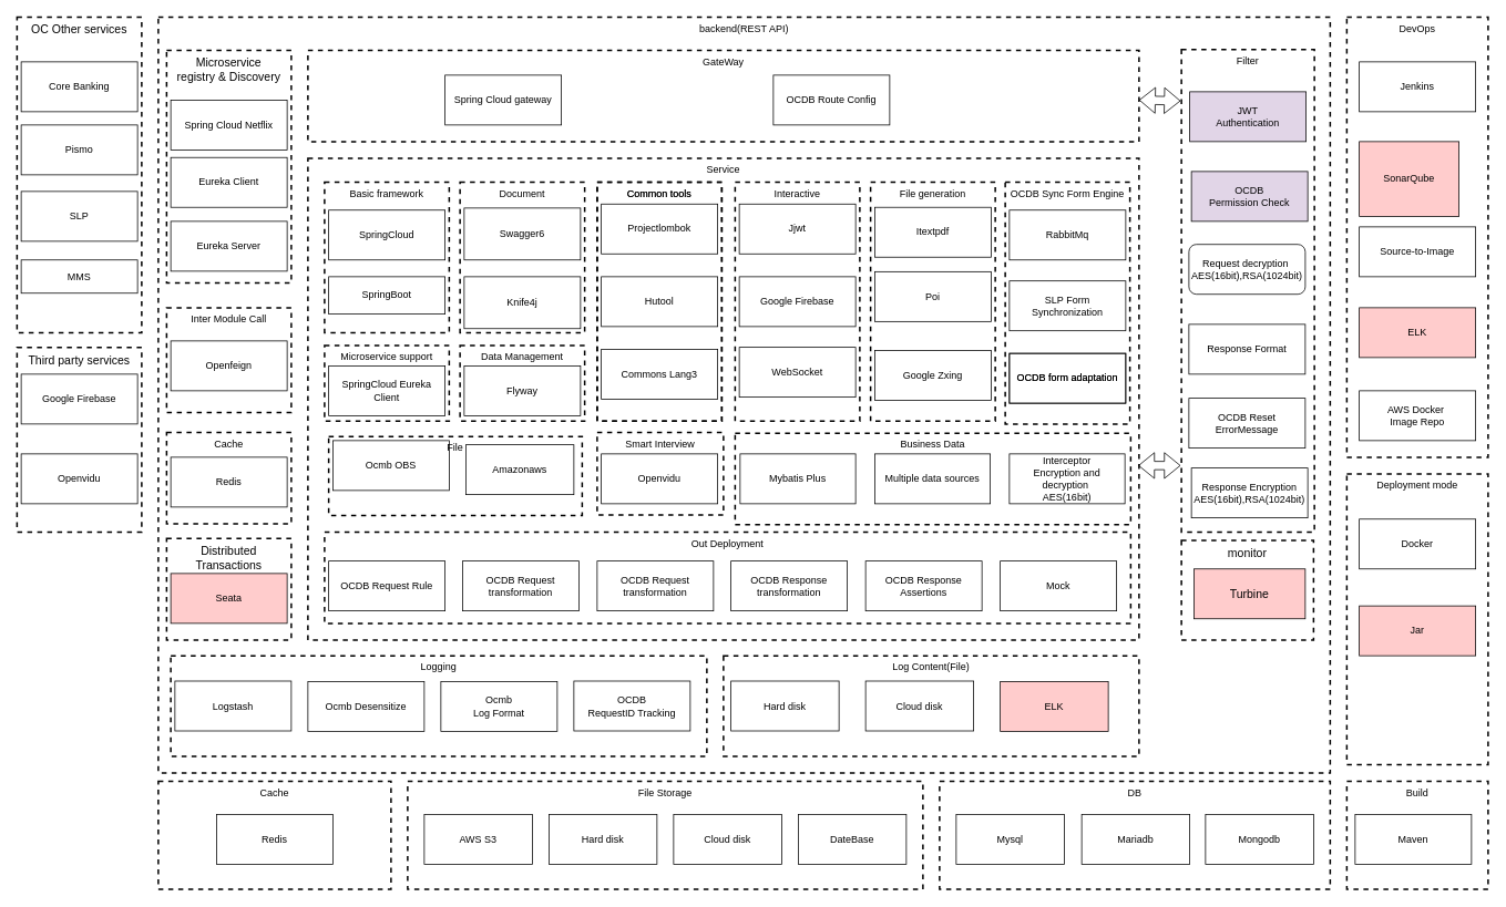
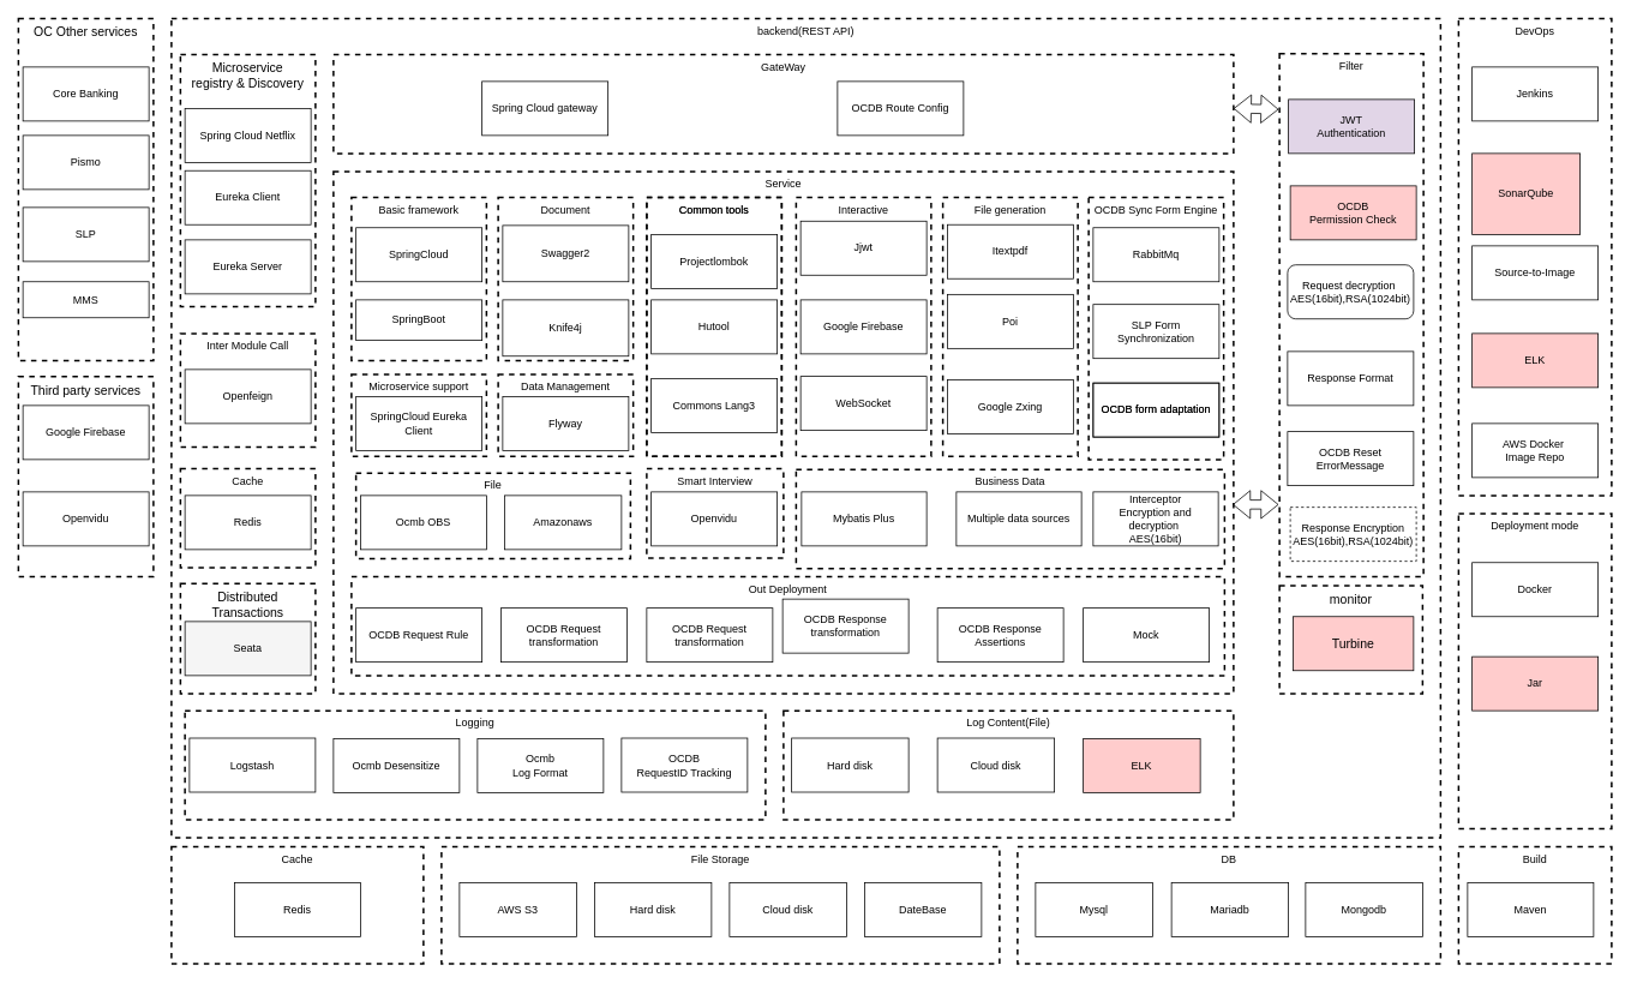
- <mxCell id="86" value="OCDB&lt;br&gt;Permission Check" style="rounded=0;whiteSpace=wrap;html=1;fontColor=#000000;fillColor=#e1d5e7;" vertex="1" parent="1"><mxGeometry x="1433" y="206" width="140" height="60" as="geometry" /></mxCell>
+ <mxCell id="86" value="OCDB&lt;br&gt;Permission Check" style="rounded=0;whiteSpace=wrap;html=1;fontColor=#000000;fillColor=#FFCCCC;" vertex="1" parent="1"><mxGeometry x="1433" y="206" width="140" height="60" as="geometry" /></mxCell>
- <mxCell id="52" value="Projectlombok" style="rounded=0;whiteSpace=wrap;html=1;fontColor=#000000;fillColor=none;" vertex="1" parent="1"><mxGeometry x="723" y="245.17" width="140" height="60" as="geometry" /></mxCell>
+ <mxCell id="52" value="Projectlombok" style="rounded=0;whiteSpace=wrap;html=1;fontColor=#000000;fillColor=none;" vertex="1" parent="1"><mxGeometry x="723" y="260.17" width="140" height="60" as="geometry" /></mxCell>
- <mxCell id="54" value="Swagger6" style="rounded=0;whiteSpace=wrap;html=1;fontColor=#000000;fillColor=none;" vertex="1" parent="1"><mxGeometry x="558" y="250" width="140" height="62.5" as="geometry" /></mxCell>
+ <mxCell id="54" value="Swagger2" style="rounded=0;whiteSpace=wrap;html=1;fontColor=#000000;fillColor=none;" vertex="1" parent="1"><mxGeometry x="558" y="250" width="140" height="62.5" as="geometry" /></mxCell>
- <mxCell id="20" value="Ocmb OBS" style="rounded=0;whiteSpace=wrap;html=1;fontColor=#000000;fillColor=none;" vertex="1" parent="1"><mxGeometry x="400" y="530" width="140" height="60" as="geometry" /></mxCell>
+ <mxCell id="20" value="Ocmb OBS" style="rounded=0;whiteSpace=wrap;html=1;fontColor=#000000;fillColor=none;" vertex="1" parent="1"><mxGeometry x="400" y="550" width="140" height="60" as="geometry" /></mxCell>
- <mxCell id="29" value="Amazonaws" style="rounded=0;whiteSpace=wrap;html=1;fontColor=#000000;fillColor=none;" vertex="1" parent="1"><mxGeometry x="560" y="535" width="130" height="60" as="geometry" /></mxCell>
+ <mxCell id="29" value="Amazonaws" style="rounded=0;whiteSpace=wrap;html=1;fontColor=#000000;fillColor=none;" vertex="1" parent="1"><mxGeometry x="560" y="550" width="130" height="60" as="geometry" /></mxCell>
- <mxCell id="81" value="Multiple data sources" style="rounded=0;whiteSpace=wrap;html=1;fontColor=#000000;fillColor=none;" vertex="1" parent="1"><mxGeometry x="1052" y="546" width="139" height="60" as="geometry" /></mxCell>
+ <mxCell id="81" value="Multiple data sources" style="rounded=0;whiteSpace=wrap;html=1;fontColor=#000000;fillColor=none;" vertex="1" parent="1"><mxGeometry x="1062" y="546" width="139" height="60" as="geometry" /></mxCell>
- <mxCell id="84" value="&lt;div&gt;&lt;span style=&quot;background-color: initial;&quot;&gt;Response Encryption&lt;/span&gt;&lt;br&gt;&lt;/div&gt;&lt;div&gt;&lt;span style=&quot;background-color: initial;&quot;&gt;AES(16bit),RSA(1024bit)&lt;/span&gt;&lt;/div&gt;" style="rounded=0;whiteSpace=wrap;html=1;fontColor=#000000;fillColor=none;" vertex="1" parent="1"><mxGeometry x="1433" y="563" width="140" height="60" as="geometry" /></mxCell>
+ <mxCell id="84" value="&lt;div&gt;&lt;span style=&quot;background-color: initial;&quot;&gt;Response Encryption&lt;/span&gt;&lt;br&gt;&lt;/div&gt;&lt;div&gt;&lt;span style=&quot;background-color: initial;&quot;&gt;AES(16bit),RSA(1024bit)&lt;/span&gt;&lt;/div&gt;" style="rounded=0;whiteSpace=wrap;html=1;fontColor=#000000;fillColor=none;dashed=1;" vertex="1" parent="1"><mxGeometry x="1433" y="563" width="140" height="60" as="geometry" /></mxCell>
- <mxCell id="77" value="OCDB Response transformation" style="rounded=0;whiteSpace=wrap;html=1;fontColor=#000000;fillColor=none;" vertex="1" parent="1"><mxGeometry x="879" y="675" width="140" height="60" as="geometry" /></mxCell>
+ <mxCell id="77" value="OCDB Response transformation" style="rounded=0;whiteSpace=wrap;html=1;fontColor=#000000;fillColor=none;" vertex="1" parent="1"><mxGeometry x="869" y="665" width="140" height="60" as="geometry" /></mxCell>
- <mxCell id="73" value="Seata" style="rounded=0;whiteSpace=wrap;html=1;fontColor=#000000;fillColor=#FFCCCC;" vertex="1" parent="1"><mxGeometry x="205" y="690" width="140" height="60" as="geometry" /></mxCell>
+ <mxCell id="73" value="Seata" style="rounded=0;whiteSpace=wrap;html=1;fontColor=#000000;fillColor=#f5f5f5;" vertex="1" parent="1"><mxGeometry x="205" y="690" width="140" height="60" as="geometry" /></mxCell>
